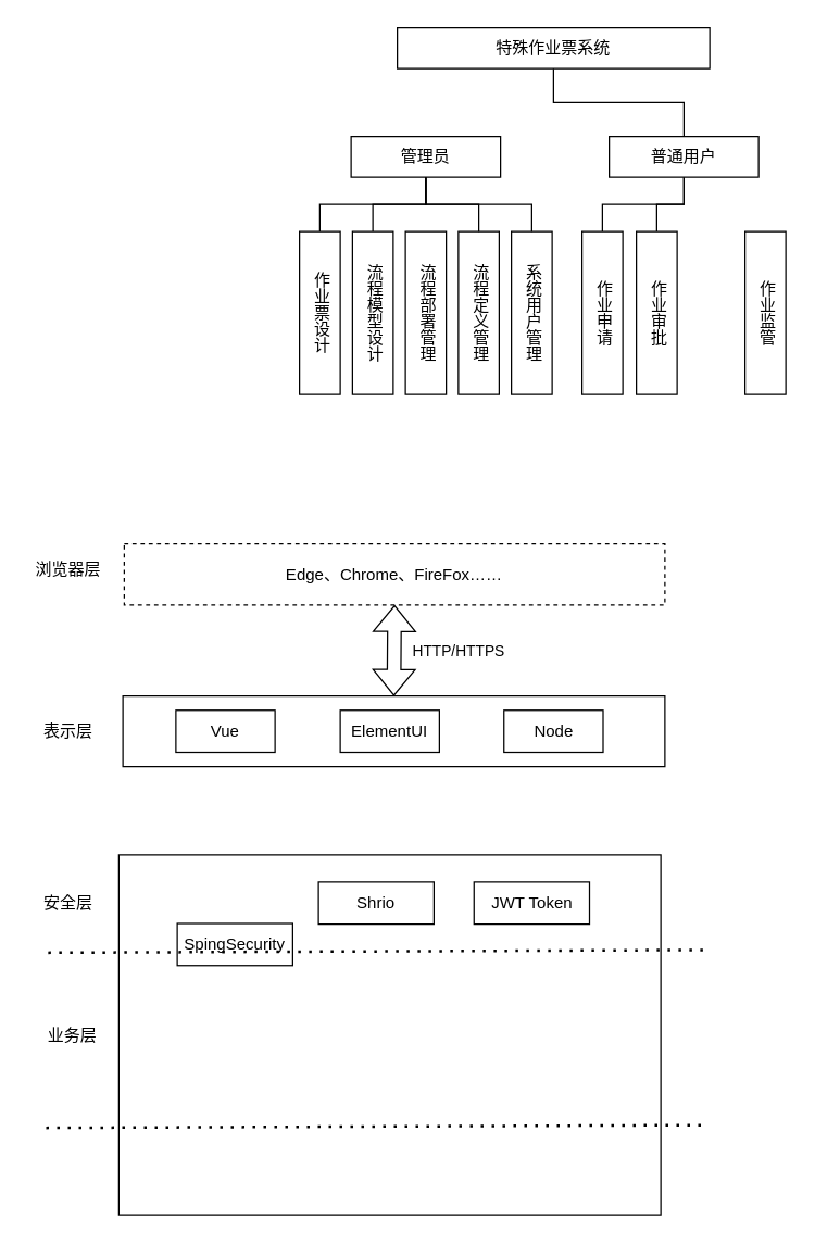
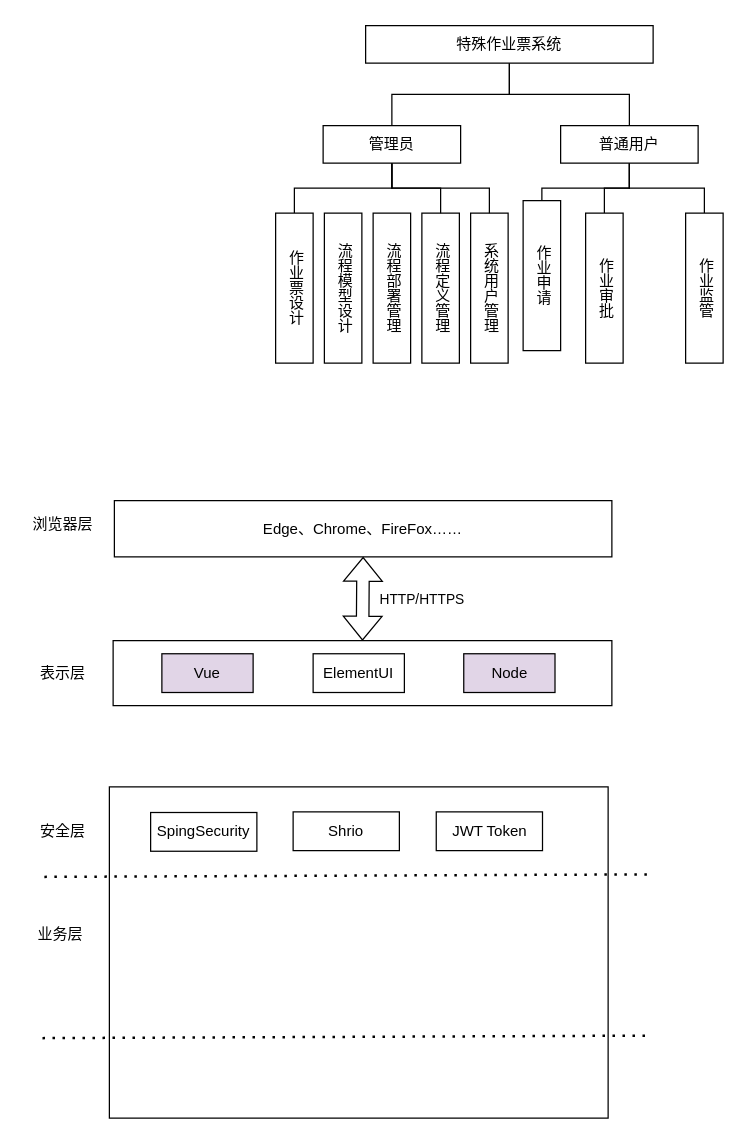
+ <mxCell id="3" style="edgeStyle=orthogonalEdgeStyle;rounded=0;orthogonalLoop=1;jettySize=auto;html=1;endArrow=none;endFill=0;" edge="1" parent="1" source="4" target="7"><mxGeometry relative="1" as="geometry" /></mxCell>
+ <mxCell id="8" style="edgeStyle=orthogonalEdgeStyle;rounded=0;orthogonalLoop=1;jettySize=auto;html=1;exitX=0.5;exitY=1;exitDx=0;exitDy=0;entryX=0.5;entryY=0;entryDx=0;entryDy=0;endArrow=none;endFill=0;" edge="1" parent="1" source="11" target="18"><mxGeometry relative="1" as="geometry" /></mxCell>
- <mxCell id="5" style="edgeStyle=orthogonalEdgeStyle;rounded=0;orthogonalLoop=1;jettySize=auto;html=1;exitX=0.5;exitY=1;exitDx=0;exitDy=0;entryX=0.5;entryY=0;entryDx=0;entryDy=0;endArrow=none;endFill=0;" edge="1" parent="1" source="7" target="12"><mxGeometry relative="1" as="geometry" /></mxCell>
- <mxCell id="16" value="作业申请" style="rounded=0;whiteSpace=wrap;verticalAlign=middle;textDirection=vertical-lr;labelPosition=center;verticalLabelPosition=middle;align=center;html=1;" vertex="1" parent="1"><mxGeometry x="428" y="170" width="30" height="120" as="geometry" /></mxCell>
+ <mxCell id="16" value="作业申请" style="rounded=0;whiteSpace=wrap;verticalAlign=middle;textDirection=vertical-lr;labelPosition=center;verticalLabelPosition=middle;align=center;html=1;" vertex="1" parent="1"><mxGeometry x="418" y="160" width="30" height="120" as="geometry" /></mxCell>
- <mxCell id="23" value="Edge、Chrome、FireFox……" style="rounded=0;whiteSpace=wrap;html=1;dashed=1;" vertex="1" parent="1"><mxGeometry x="91" y="400" width="398" height="45" as="geometry" /></mxCell>
+ <mxCell id="23" value="Edge、Chrome、FireFox……" style="rounded=0;whiteSpace=wrap;html=1;" vertex="1" parent="1"><mxGeometry x="91" y="400" width="398" height="45" as="geometry" /></mxCell>
- <mxCell id="28" value="Vue" style="rounded=0;whiteSpace=wrap;html=1;" vertex="1" parent="1"><mxGeometry x="129" y="522.5" width="73" height="31" as="geometry" /></mxCell>
+ <mxCell id="28" value="Vue" style="rounded=0;whiteSpace=wrap;html=1;fillColor=#e1d5e7;" vertex="1" parent="1"><mxGeometry x="129" y="522.5" width="73" height="31" as="geometry" /></mxCell>
- <mxCell id="30" value="Node" style="rounded=0;whiteSpace=wrap;html=1;" vertex="1" parent="1"><mxGeometry x="370.5" y="522.5" width="73" height="31" as="geometry" /></mxCell>
+ <mxCell id="30" value="Node" style="rounded=0;whiteSpace=wrap;html=1;fillColor=#e1d5e7;" vertex="1" parent="1"><mxGeometry x="370.5" y="522.5" width="73" height="31" as="geometry" /></mxCell>
- <mxCell id="33" value="SpingSecurity" style="rounded=0;whiteSpace=wrap;html=1;" vertex="1" parent="1"><mxGeometry x="130" y="679.5" width="85" height="31" as="geometry" /></mxCell>
+ <mxCell id="33" value="SpingSecurity" style="rounded=0;whiteSpace=wrap;html=1;" vertex="1" parent="1"><mxGeometry x="120" y="649.5" width="85" height="31" as="geometry" /></mxCell>
- <mxCell id="38" value="业务层" style="text;html=1;align=center;verticalAlign=middle;whiteSpace=wrap;rounded=0;" vertex="1" parent="1"><mxGeometry x="23" y="746.5" width="60" height="30" as="geometry" /></mxCell>
+ <mxCell id="38" value="业务层" style="text;html=1;align=center;verticalAlign=middle;whiteSpace=wrap;rounded=0;" vertex="1" parent="1"><mxGeometry x="18" y="731.5" width="60" height="30" as="geometry" /></mxCell>
